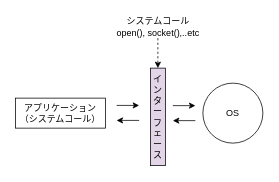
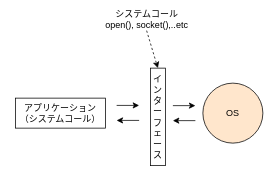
- <mxCell id="5" value="システムコール&lt;div&gt;open(), socket(),..etc&lt;/div&gt;" style="text;html=1;align=center;verticalAlign=middle;whiteSpace=wrap;rounded=0;" vertex="1" parent="1"><mxGeometry x="142.5" y="20" width="135" height="30" as="geometry" /></mxCell>
+ <mxCell id="5" value="システムコール&lt;div&gt;open(), socket(),..etc&lt;/div&gt;" style="text;html=1;align=center;verticalAlign=middle;whiteSpace=wrap;rounded=0;" vertex="1" parent="1"><mxGeometry x="127.5" y="10" width="135" height="30" as="geometry" /></mxCell>
- <mxCell id="3" value="OS" style="ellipse;whiteSpace=wrap;html=1;aspect=fixed;" vertex="1" parent="1"><mxGeometry x="270" y="110" width="80" height="80" as="geometry" /></mxCell>
+ <mxCell id="3" value="OS" style="ellipse;whiteSpace=wrap;html=1;aspect=fixed;fillColor=#ffe6cc;" vertex="1" parent="1"><mxGeometry x="270" y="110" width="80" height="80" as="geometry" /></mxCell>
- <mxCell id="4" value="イ&lt;div&gt;ン&lt;/div&gt;&lt;div&gt;タ&lt;/div&gt;&lt;div&gt;ー&lt;/div&gt;&lt;div&gt;フ&lt;/div&gt;&lt;div&gt;ェ&lt;/div&gt;&lt;div&gt;ー&lt;/div&gt;&lt;div&gt;ス&lt;/div&gt;" style="rounded=0;whiteSpace=wrap;html=1;fillColor=#e1d5e7;" vertex="1" parent="1"><mxGeometry x="200" y="90" width="20" height="130" as="geometry" /></mxCell>
+ <mxCell id="4" value="イ&lt;div&gt;ン&lt;/div&gt;&lt;div&gt;タ&lt;/div&gt;&lt;div&gt;ー&lt;/div&gt;&lt;div&gt;フ&lt;/div&gt;&lt;div&gt;ェ&lt;/div&gt;&lt;div&gt;ー&lt;/div&gt;&lt;div&gt;ス&lt;/div&gt;" style="rounded=0;whiteSpace=wrap;html=1;" vertex="1" parent="1"><mxGeometry x="200" y="90" width="20" height="130" as="geometry" /></mxCell>
